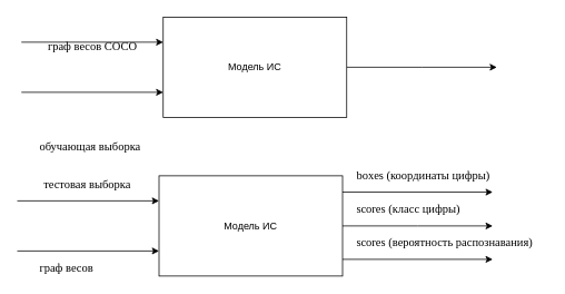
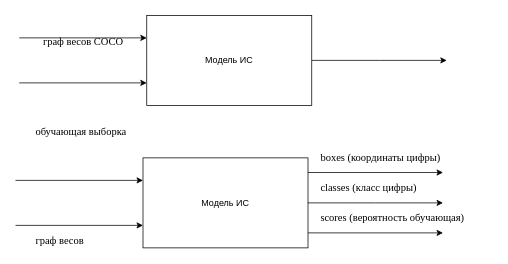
- <mxCell id="12" value="тестовая выборка" style="text;html=1;resizable=0;points=[];autosize=1;align=left;verticalAlign=top;spacingTop=-4;fontSize=14;fontFamily=Times New Roman;" vertex="1" parent="1"><mxGeometry x="50" y="210" width="120" height="20" as="geometry" /></mxCell>
- <mxCell id="17" value="&lt;font face=&quot;Times New Roman&quot;&gt;&lt;span style=&quot;font-size: 14px&quot;&gt;scores (класс цифры)&lt;/span&gt;&lt;/font&gt;" style="text;html=1;resizable=0;points=[];autosize=1;align=left;verticalAlign=top;spacingTop=-4;" vertex="1" parent="1"><mxGeometry x="425" y="240" width="140" height="20" as="geometry" /></mxCell>
+ <mxCell id="17" value="&lt;font face=&quot;Times New Roman&quot;&gt;&lt;span style=&quot;font-size: 14px&quot;&gt;classes (класс цифры)&lt;/span&gt;&lt;/font&gt;" style="text;html=1;resizable=0;points=[];autosize=1;align=left;verticalAlign=top;spacingTop=-4;" vertex="1" parent="1"><mxGeometry x="425" y="240" width="140" height="20" as="geometry" /></mxCell>
- <mxCell id="18" value="&lt;font face=&quot;Times New Roman&quot; style=&quot;font-size: 14px&quot;&gt;scores (вероятность распознавания)&lt;/font&gt;" style="text;html=1;resizable=0;points=[];autosize=1;align=left;verticalAlign=top;spacingTop=-4;" vertex="1" parent="1"><mxGeometry x="425" y="280" width="230" height="20" as="geometry" /></mxCell>
+ <mxCell id="18" value="&lt;font face=&quot;Times New Roman&quot; style=&quot;font-size: 14px&quot;&gt;scores (вероятность обучающая)&lt;/font&gt;" style="text;html=1;resizable=0;points=[];autosize=1;align=left;verticalAlign=top;spacingTop=-4;" vertex="1" parent="1"><mxGeometry x="425" y="280" width="230" height="20" as="geometry" /></mxCell>
